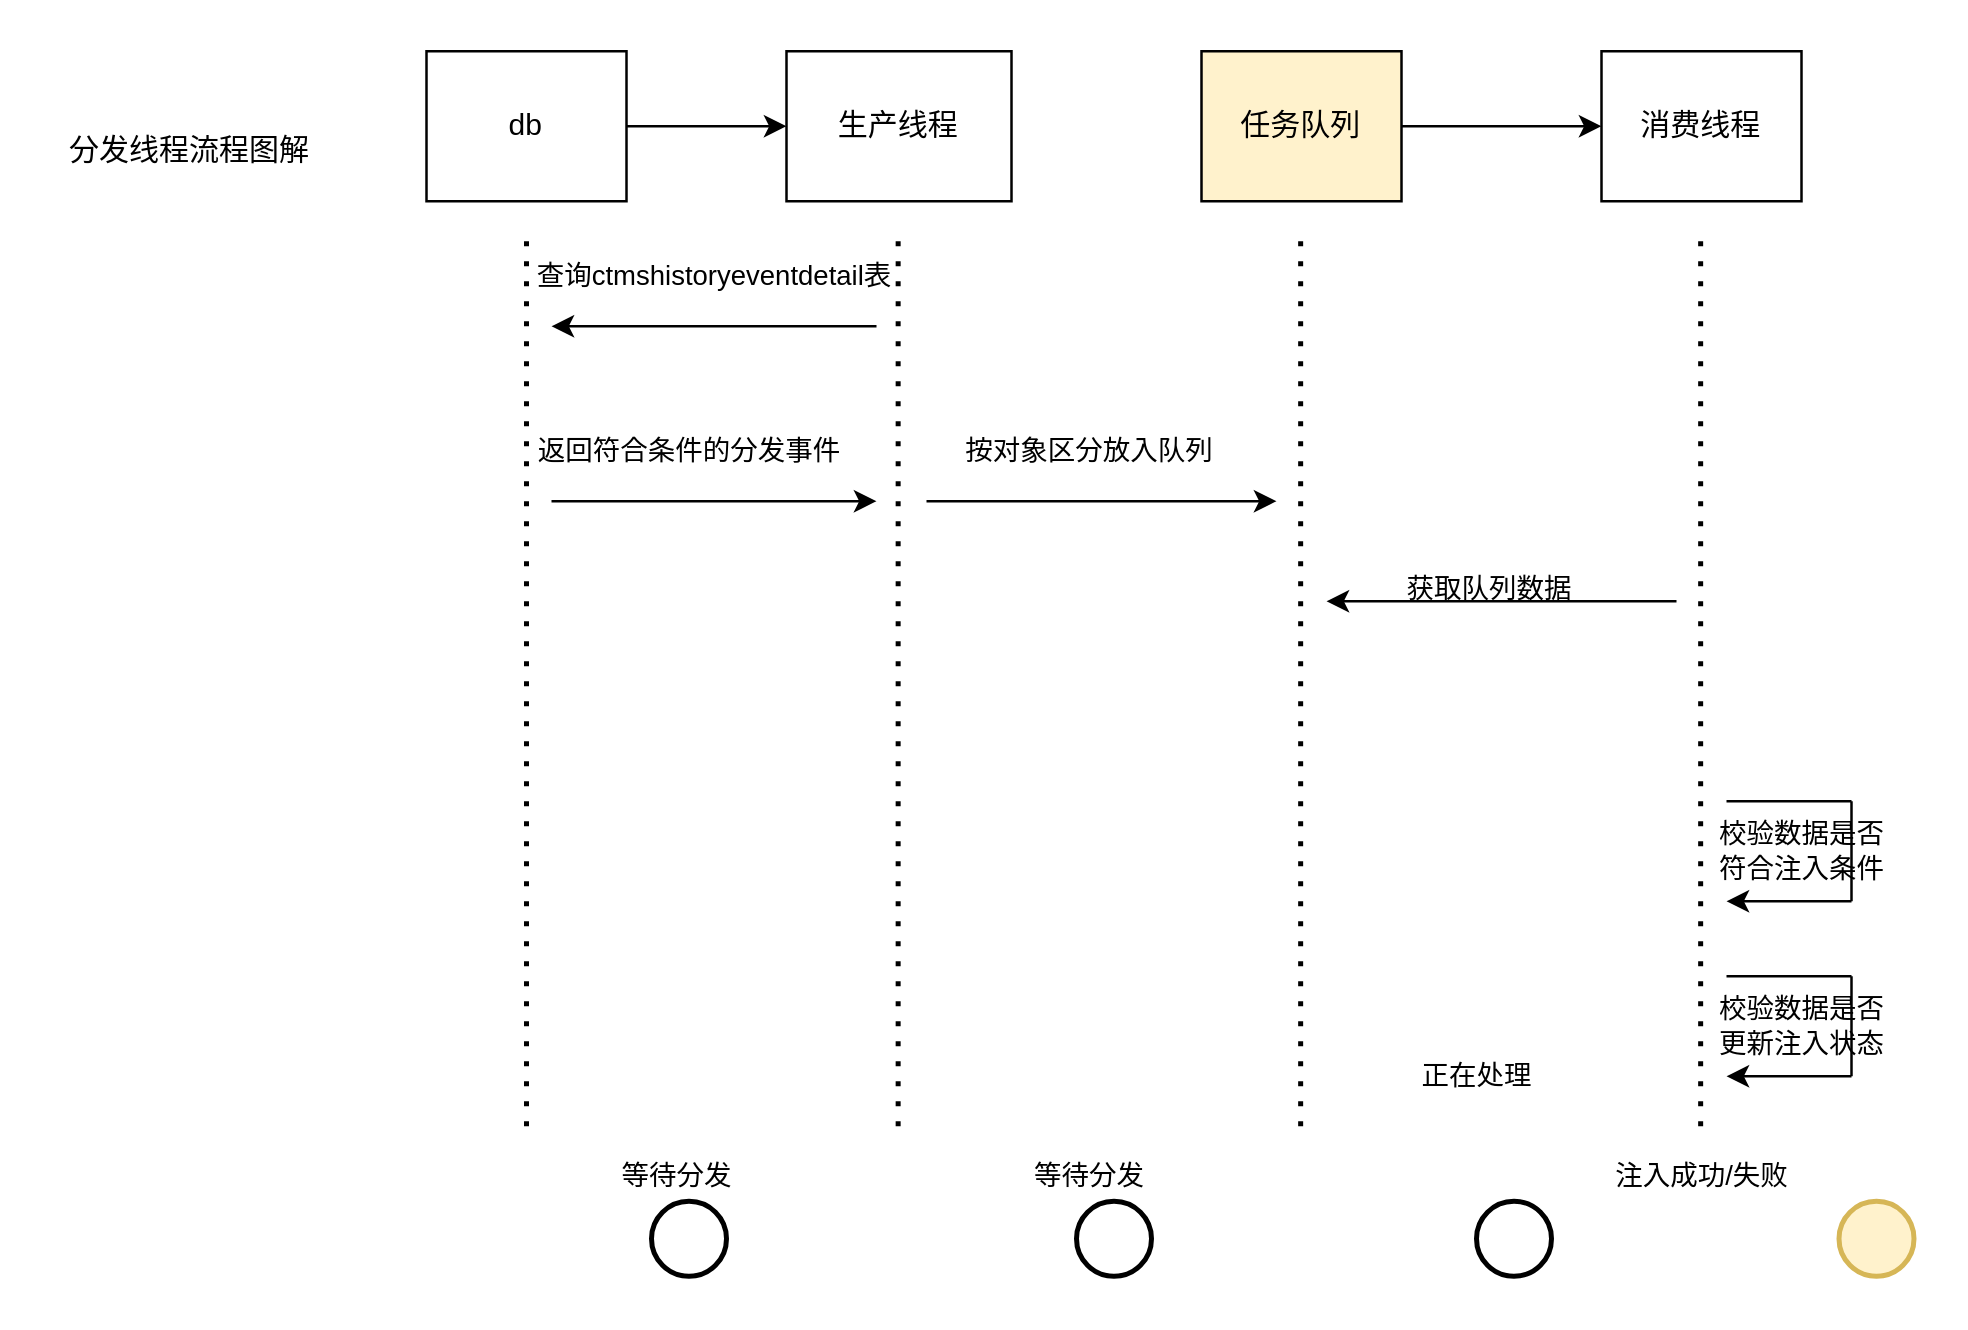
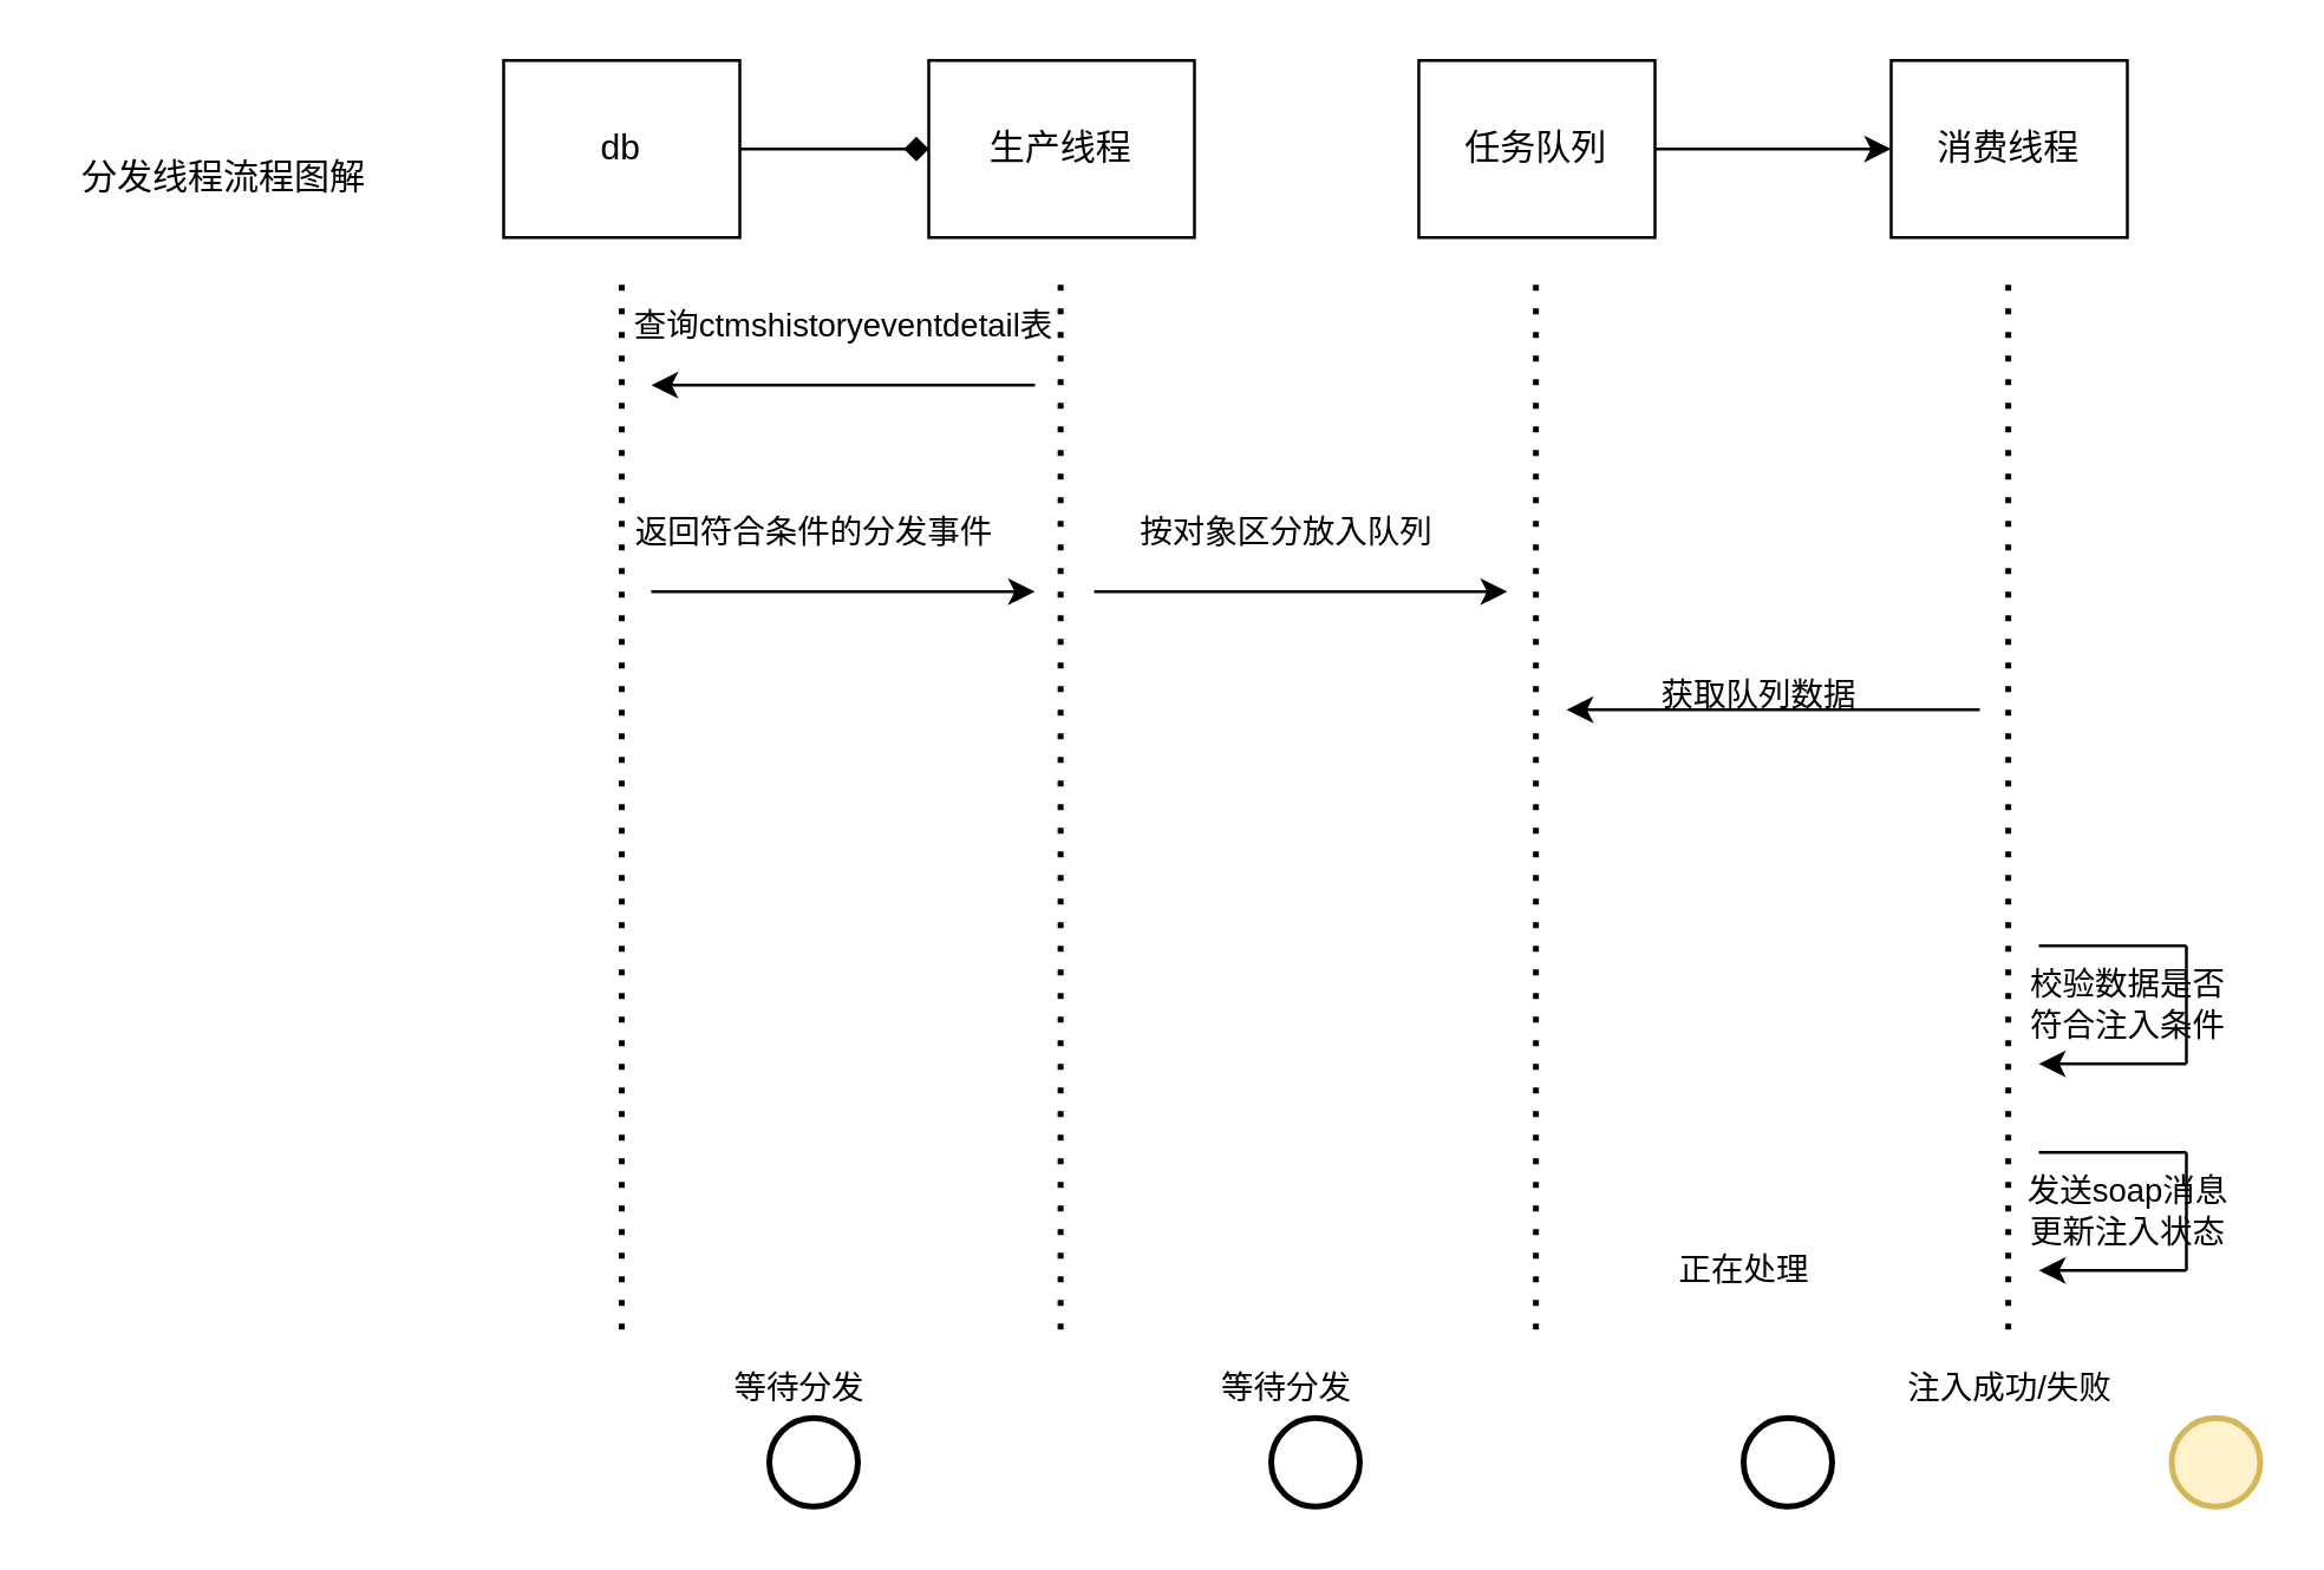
- <mxCell id="3" value="" style="edgeStyle=orthogonalEdgeStyle;rounded=0;orthogonalLoop=1;jettySize=auto;html=1;" edge="1" parent="1" source="4" target="5"><mxGeometry relative="1" as="geometry" /></mxCell>
+ <mxCell id="3" value="" style="edgeStyle=orthogonalEdgeStyle;rounded=0;orthogonalLoop=1;jettySize=auto;html=1;endArrow=diamond;" edge="1" parent="1" source="4" target="5"><mxGeometry relative="1" as="geometry" /></mxCell>
- <mxCell id="7" value="任务队列" style="whiteSpace=wrap;html=1;fillColor=#fff2cc;" vertex="1" parent="1"><mxGeometry x="480" y="20" width="80" height="60" as="geometry" /></mxCell>
+ <mxCell id="7" value="任务队列" style="whiteSpace=wrap;html=1;" vertex="1" parent="1"><mxGeometry x="480" y="20" width="80" height="60" as="geometry" /></mxCell>
- <mxCell id="28" value="校验数据是否&lt;br&gt;更新注入状态" style="text;html=1;align=center;verticalAlign=middle;resizable=0;points=[];autosize=1;strokeColor=none;fillColor=none;fontSize=11;" vertex="1" parent="1"><mxGeometry x="675" y="395" width="90" height="30" as="geometry" /></mxCell>
+ <mxCell id="28" value="发送soap消息&lt;br&gt;更新注入状态" style="text;html=1;align=center;verticalAlign=middle;resizable=0;points=[];autosize=1;strokeColor=none;fillColor=none;fontSize=11;" vertex="1" parent="1"><mxGeometry x="675" y="395" width="90" height="30" as="geometry" /></mxCell>
